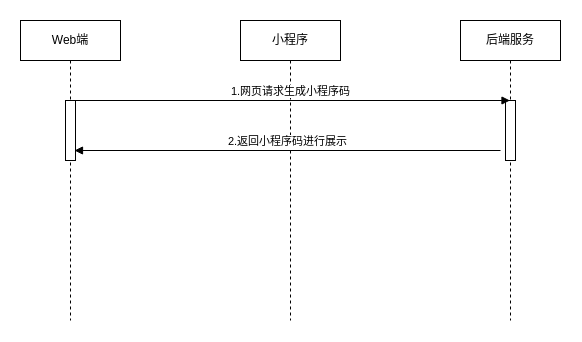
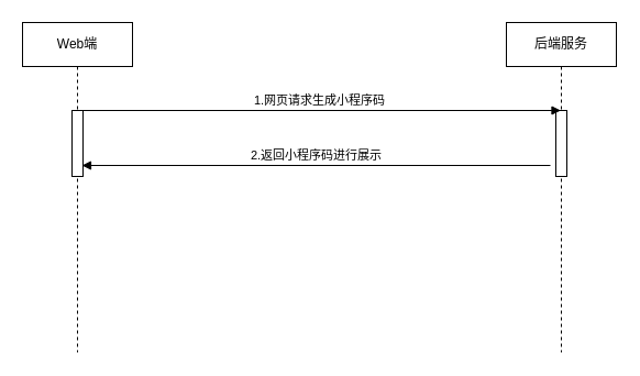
- <mxCell id="4" value="小程序" style="shape=umlLifeline;perimeter=lifelinePerimeter;whiteSpace=wrap;html=1;container=1;dropTarget=0;collapsible=0;recursiveResize=0;outlineConnect=0;portConstraint=eastwest;newEdgeStyle={&quot;curved&quot;:0,&quot;rounded&quot;:0};" vertex="1" parent="1"><mxGeometry x="240" y="20" width="100" height="300" as="geometry" /></mxCell>
